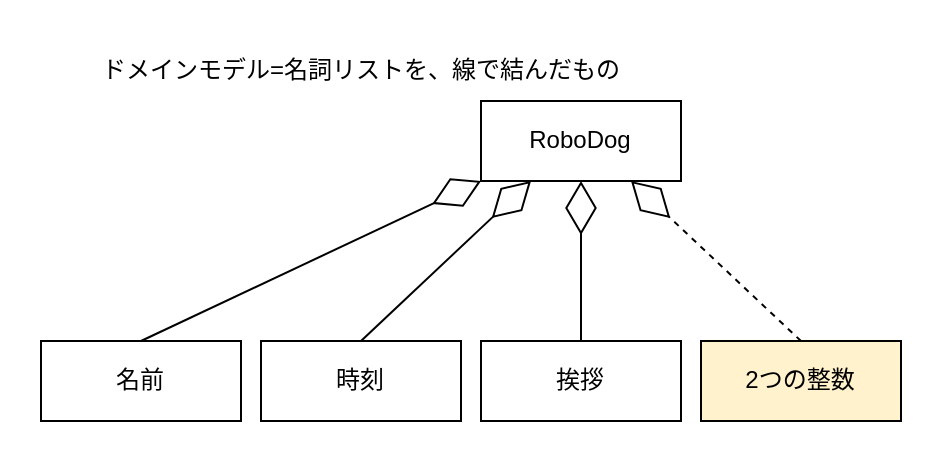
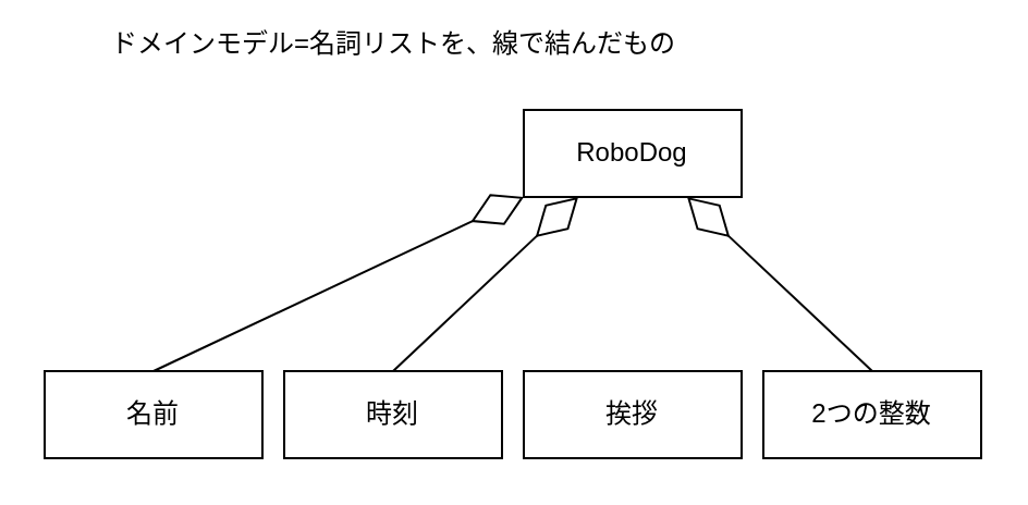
- <mxCell id="11" value="ドメインモデル=名詞リストを、線で結んだもの" style="text;html=1;align=center;verticalAlign=middle;resizable=0;points=[];autosize=1;strokeColor=none;fillColor=none;" vertex="1" parent="1"><mxGeometry x="40" y="20" width="280" height="30" as="geometry" /></mxCell>
+ <mxCell id="11" value="ドメインモデル=名詞リストを、線で結んだもの" style="text;html=1;align=center;verticalAlign=middle;resizable=0;points=[];autosize=1;strokeColor=none;fillColor=none;" vertex="1" parent="1"><mxGeometry x="40" y="5" width="280" height="30" as="geometry" /></mxCell>
- <mxCell id="10" value="" style="endArrow=diamondThin;endFill=0;endSize=24;html=1;entryX=0.75;entryY=1;entryDx=0;entryDy=0;exitX=0.5;exitY=0;exitDx=0;exitDy=0;dashed=1;" edge="1" parent="1" source="6" target="2"><mxGeometry width="160" relative="1" as="geometry"><mxPoint x="445" y="170" as="sourcePoint" /><mxPoint x="360" y="100" as="targetPoint" /></mxGeometry></mxCell>
+ <mxCell id="10" value="" style="endArrow=diamondThin;endFill=0;endSize=24;html=1;entryX=0.75;entryY=1;entryDx=0;entryDy=0;exitX=0.5;exitY=0;exitDx=0;exitDy=0;" edge="1" parent="1" source="6" target="2"><mxGeometry width="160" relative="1" as="geometry"><mxPoint x="445" y="170" as="sourcePoint" /><mxPoint x="360" y="100" as="targetPoint" /></mxGeometry></mxCell>
- <mxCell id="9" value="" style="endArrow=diamondThin;endFill=0;endSize=24;html=1;entryX=0.5;entryY=1;entryDx=0;entryDy=0;exitX=0.5;exitY=0;exitDx=0;exitDy=0;" edge="1" parent="1" source="7" target="2"><mxGeometry width="160" relative="1" as="geometry"><mxPoint x="90" y="190" as="sourcePoint" /><mxPoint x="135" y="130" as="targetPoint" /></mxGeometry></mxCell>
- <mxCell id="6" value="2つの整数" style="rounded=0;whiteSpace=wrap;html=1;fillColor=#fff2cc;" vertex="1" parent="1"><mxGeometry x="350" y="170" width="100" height="40" as="geometry" /></mxCell>
+ <mxCell id="6" value="2つの整数" style="rounded=0;whiteSpace=wrap;html=1;" vertex="1" parent="1"><mxGeometry x="350" y="170" width="100" height="40" as="geometry" /></mxCell>
